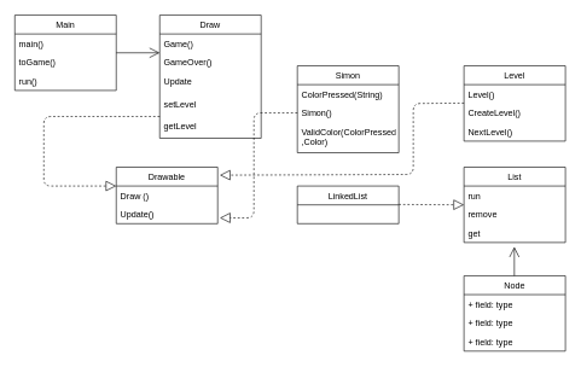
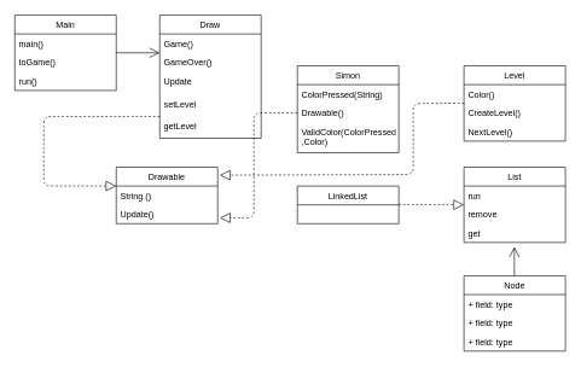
- <mxCell id="12" value="Level()" style="text;strokeColor=none;fillColor=none;align=left;verticalAlign=top;spacingLeft=4;spacingRight=4;overflow=hidden;rotatable=0;points=[[0,0.5],[1,0.5]];portConstraint=eastwest;" vertex="1" parent="11"><mxGeometry y="26" width="140" height="26" as="geometry" /></mxCell>
+ <mxCell id="12" value="Color()" style="text;strokeColor=none;fillColor=none;align=left;verticalAlign=top;spacingLeft=4;spacingRight=4;overflow=hidden;rotatable=0;points=[[0,0.5],[1,0.5]];portConstraint=eastwest;" vertex="1" parent="11"><mxGeometry y="26" width="140" height="26" as="geometry" /></mxCell>
- <mxCell id="8" value="Simon()" style="text;strokeColor=none;fillColor=none;align=left;verticalAlign=top;spacingLeft=4;spacingRight=4;overflow=hidden;rotatable=0;points=[[0,0.5],[1,0.5]];portConstraint=eastwest;" vertex="1" parent="6"><mxGeometry y="52" width="140" height="26" as="geometry" /></mxCell>
+ <mxCell id="8" value="Drawable()" style="text;strokeColor=none;fillColor=none;align=left;verticalAlign=top;spacingLeft=4;spacingRight=4;overflow=hidden;rotatable=0;points=[[0,0.5],[1,0.5]];portConstraint=eastwest;" vertex="1" parent="6"><mxGeometry y="52" width="140" height="26" as="geometry" /></mxCell>
- <mxCell id="16" value="Draw ()" style="text;strokeColor=none;fillColor=none;align=left;verticalAlign=top;spacingLeft=4;spacingRight=4;overflow=hidden;rotatable=0;points=[[0,0.5],[1,0.5]];portConstraint=eastwest;" vertex="1" parent="15"><mxGeometry y="26" width="140" height="26" as="geometry" /></mxCell>
+ <mxCell id="16" value="String ()" style="text;strokeColor=none;fillColor=none;align=left;verticalAlign=top;spacingLeft=4;spacingRight=4;overflow=hidden;rotatable=0;points=[[0,0.5],[1,0.5]];portConstraint=eastwest;" vertex="1" parent="15"><mxGeometry y="26" width="140" height="26" as="geometry" /></mxCell>
